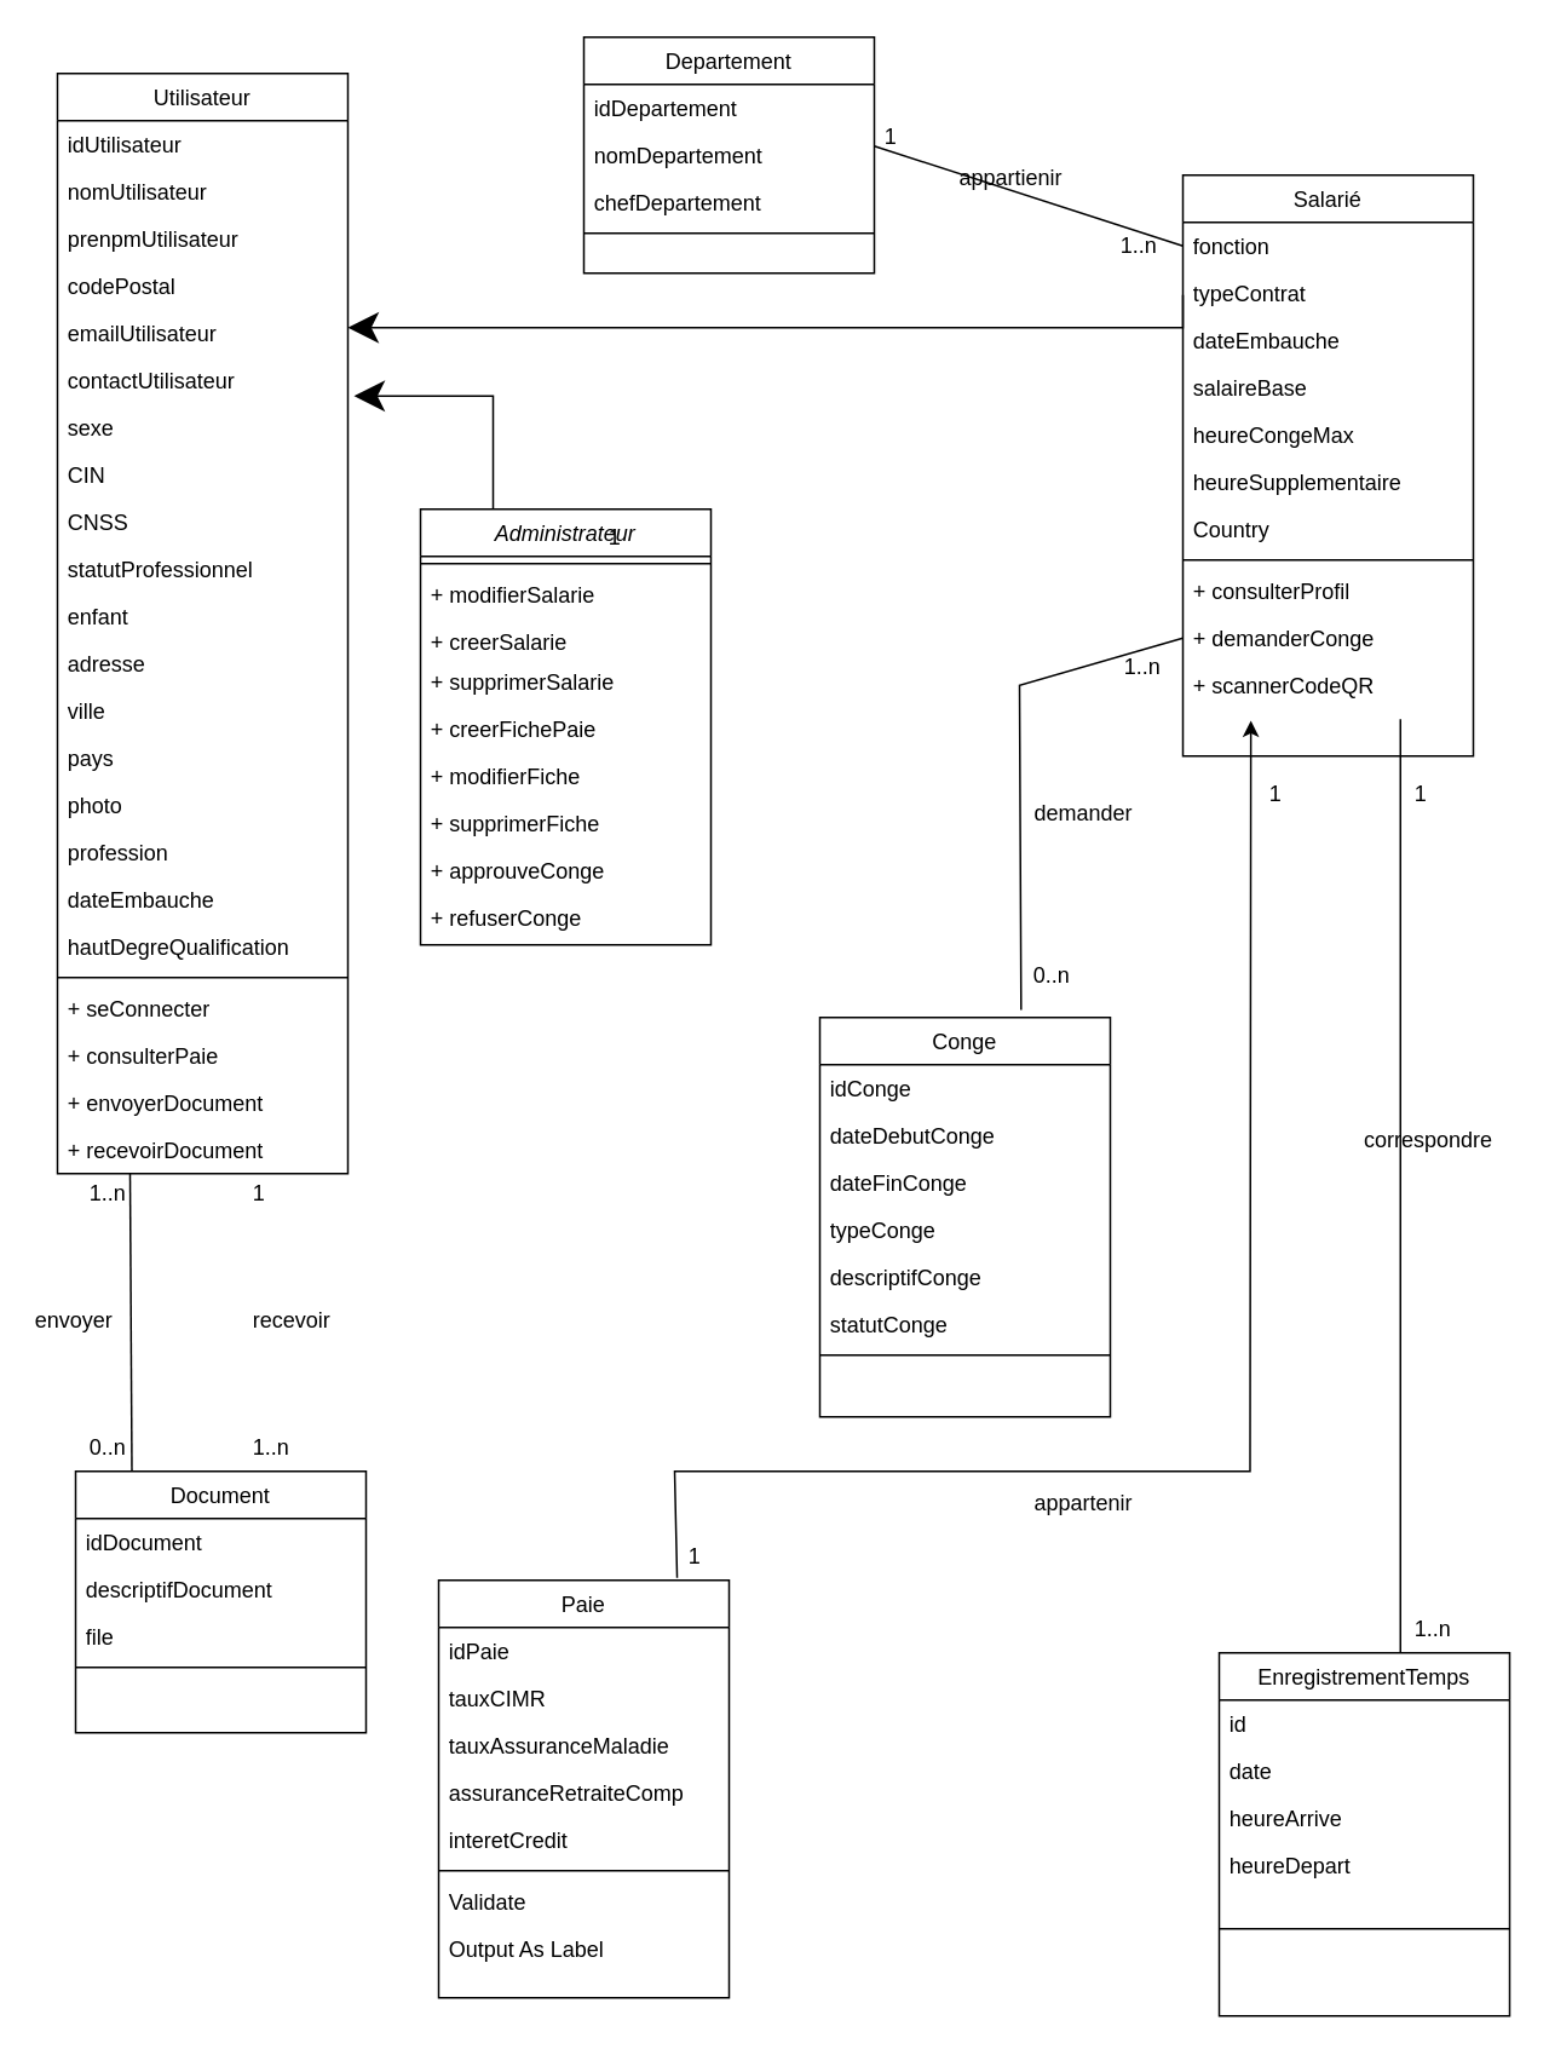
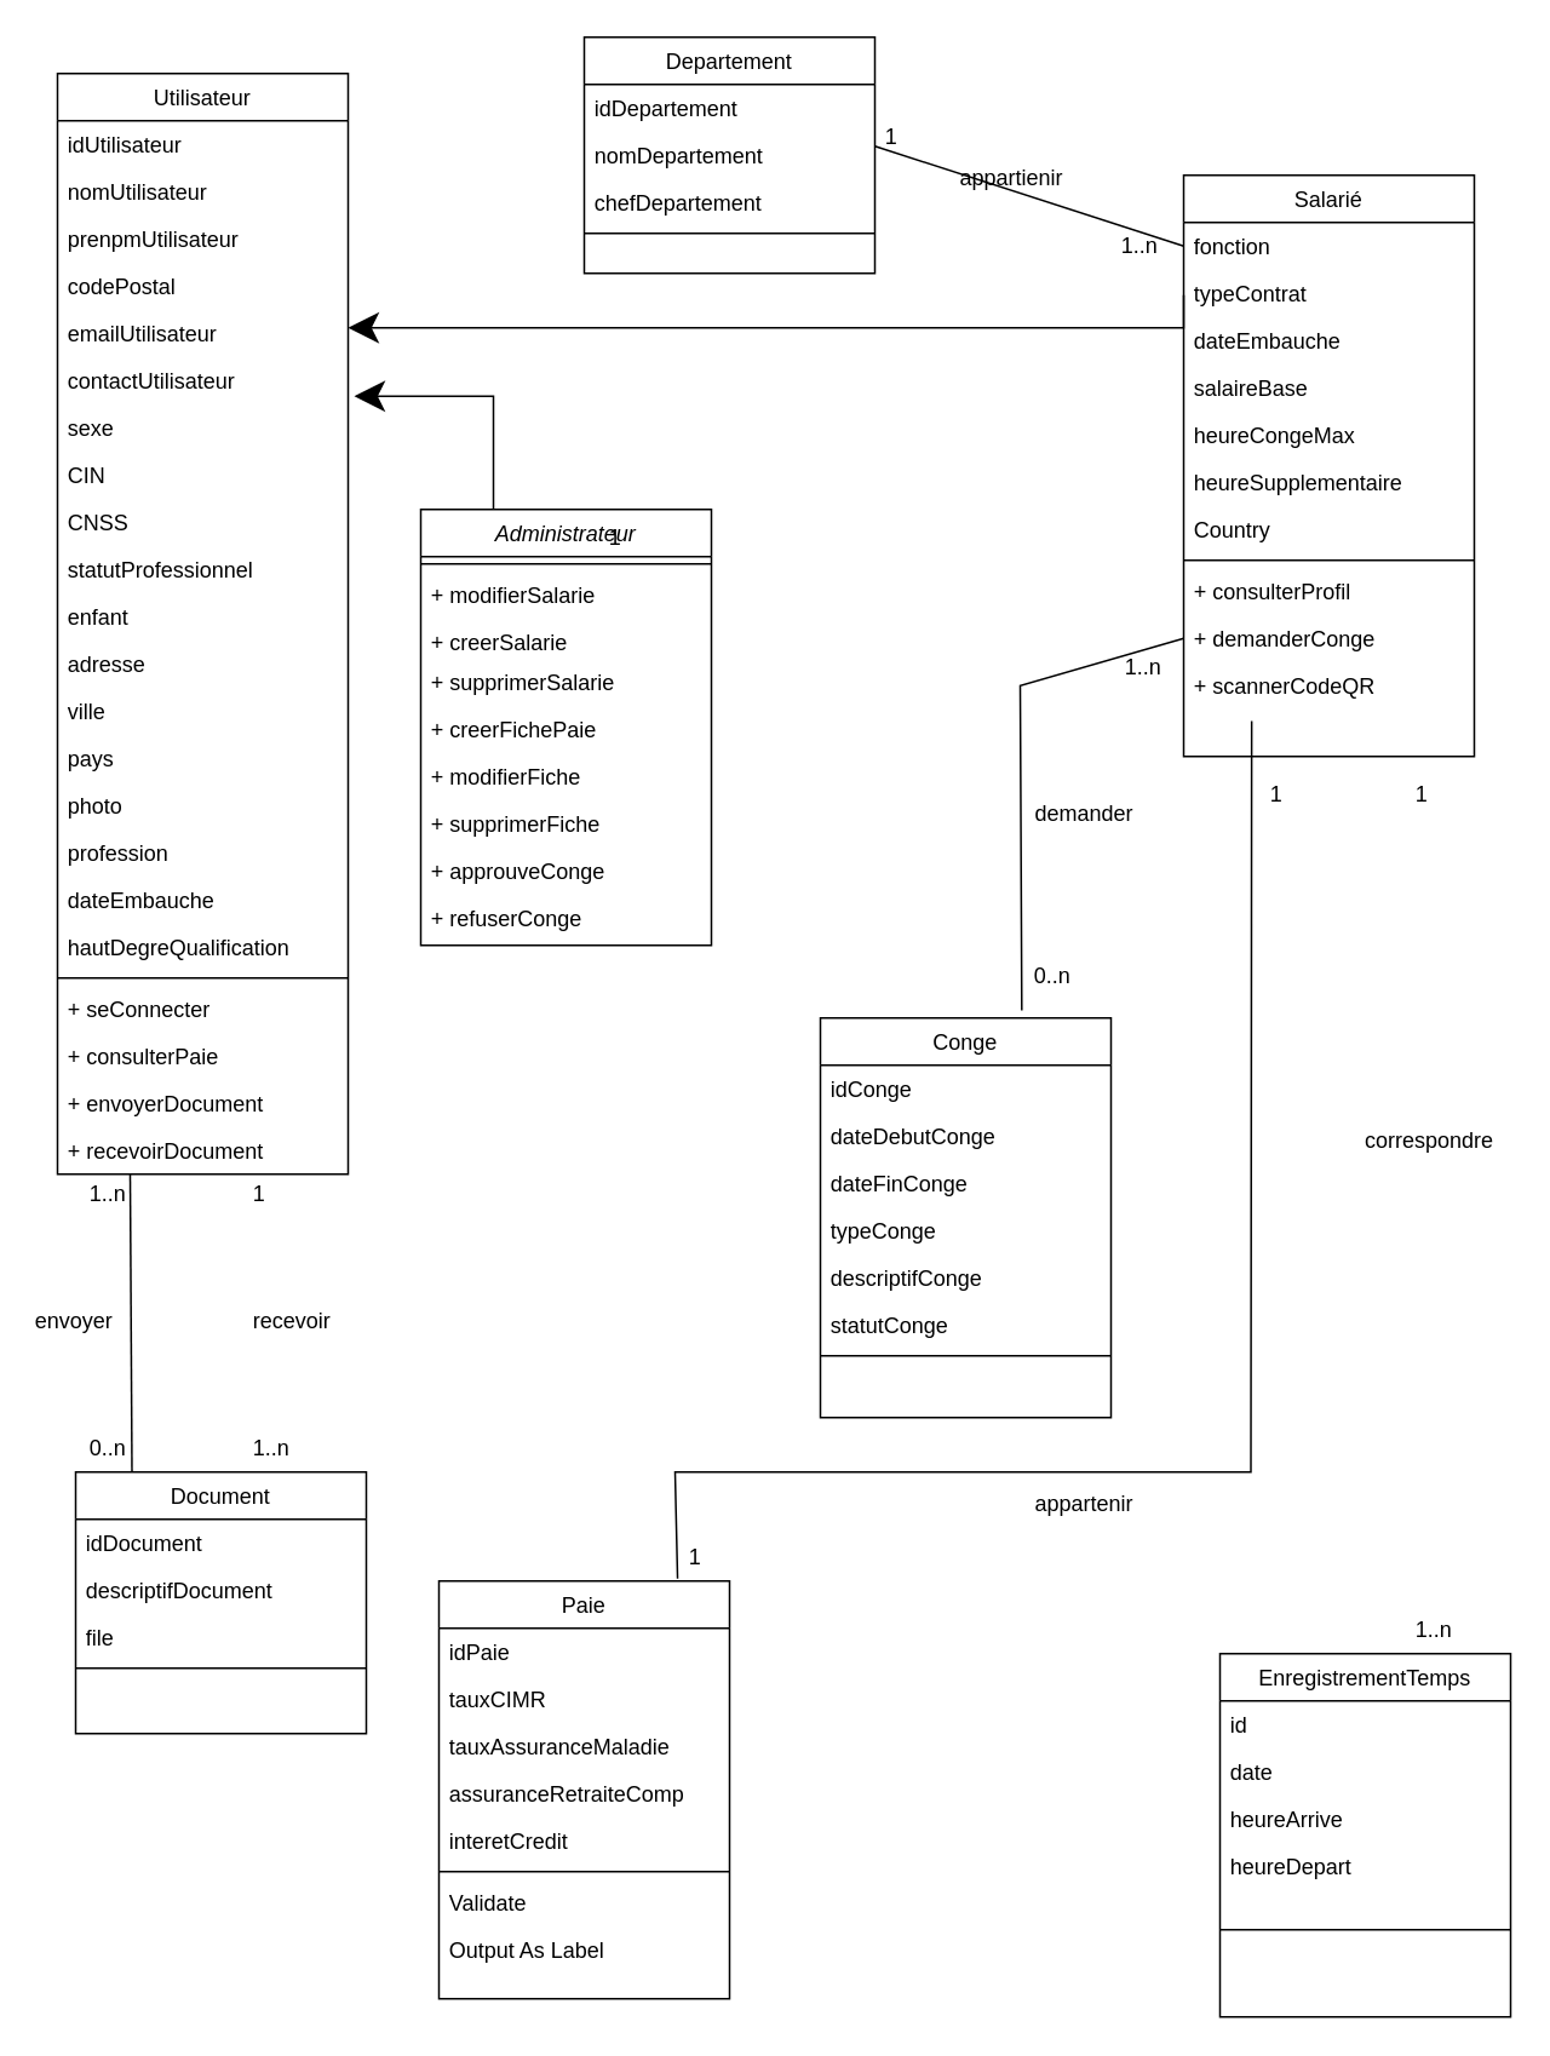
- <mxCell id="73" value="" style="endArrow=classic;html=1;rounded=0;entryX=0.234;entryY=1.25;entryDx=0;entryDy=0;entryPerimeter=0;exitX=0.821;exitY=-0.006;exitDx=0;exitDy=0;exitPerimeter=0;" parent="1" source="34" target="25" edge="1"><mxGeometry width="50" height="50" relative="1" as="geometry"><mxPoint x="341" y="810" as="sourcePoint" /><mxPoint x="691" y="660" as="targetPoint" /><Array as="points"><mxPoint x="371" y="810" /><mxPoint x="688" y="810" /></Array></mxGeometry></mxCell>
+ <mxCell id="73" value="" style="endArrow=none;html=1;rounded=0;entryX=0.234;entryY=1.25;entryDx=0;entryDy=0;entryPerimeter=0;exitX=0.821;exitY=-0.006;exitDx=0;exitDy=0;exitPerimeter=0;" parent="1" source="34" target="25" edge="1"><mxGeometry width="50" height="50" relative="1" as="geometry"><mxPoint x="341" y="810" as="sourcePoint" /><mxPoint x="691" y="660" as="targetPoint" /><Array as="points"><mxPoint x="371" y="810" /><mxPoint x="688" y="810" /></Array></mxGeometry></mxCell>
- <mxCell id="74" value="" style="endArrow=none;html=1;rounded=0;entryX=0.749;entryY=1.219;entryDx=0;entryDy=0;entryPerimeter=0;exitX=0.624;exitY=0.061;exitDx=0;exitDy=0;exitPerimeter=0;" parent="1" source="85" target="25" edge="1"><mxGeometry width="50" height="50" relative="1" as="geometry"><mxPoint x="771" y="900" as="sourcePoint" /><mxPoint x="801" y="770" as="targetPoint" /></mxGeometry></mxCell>
